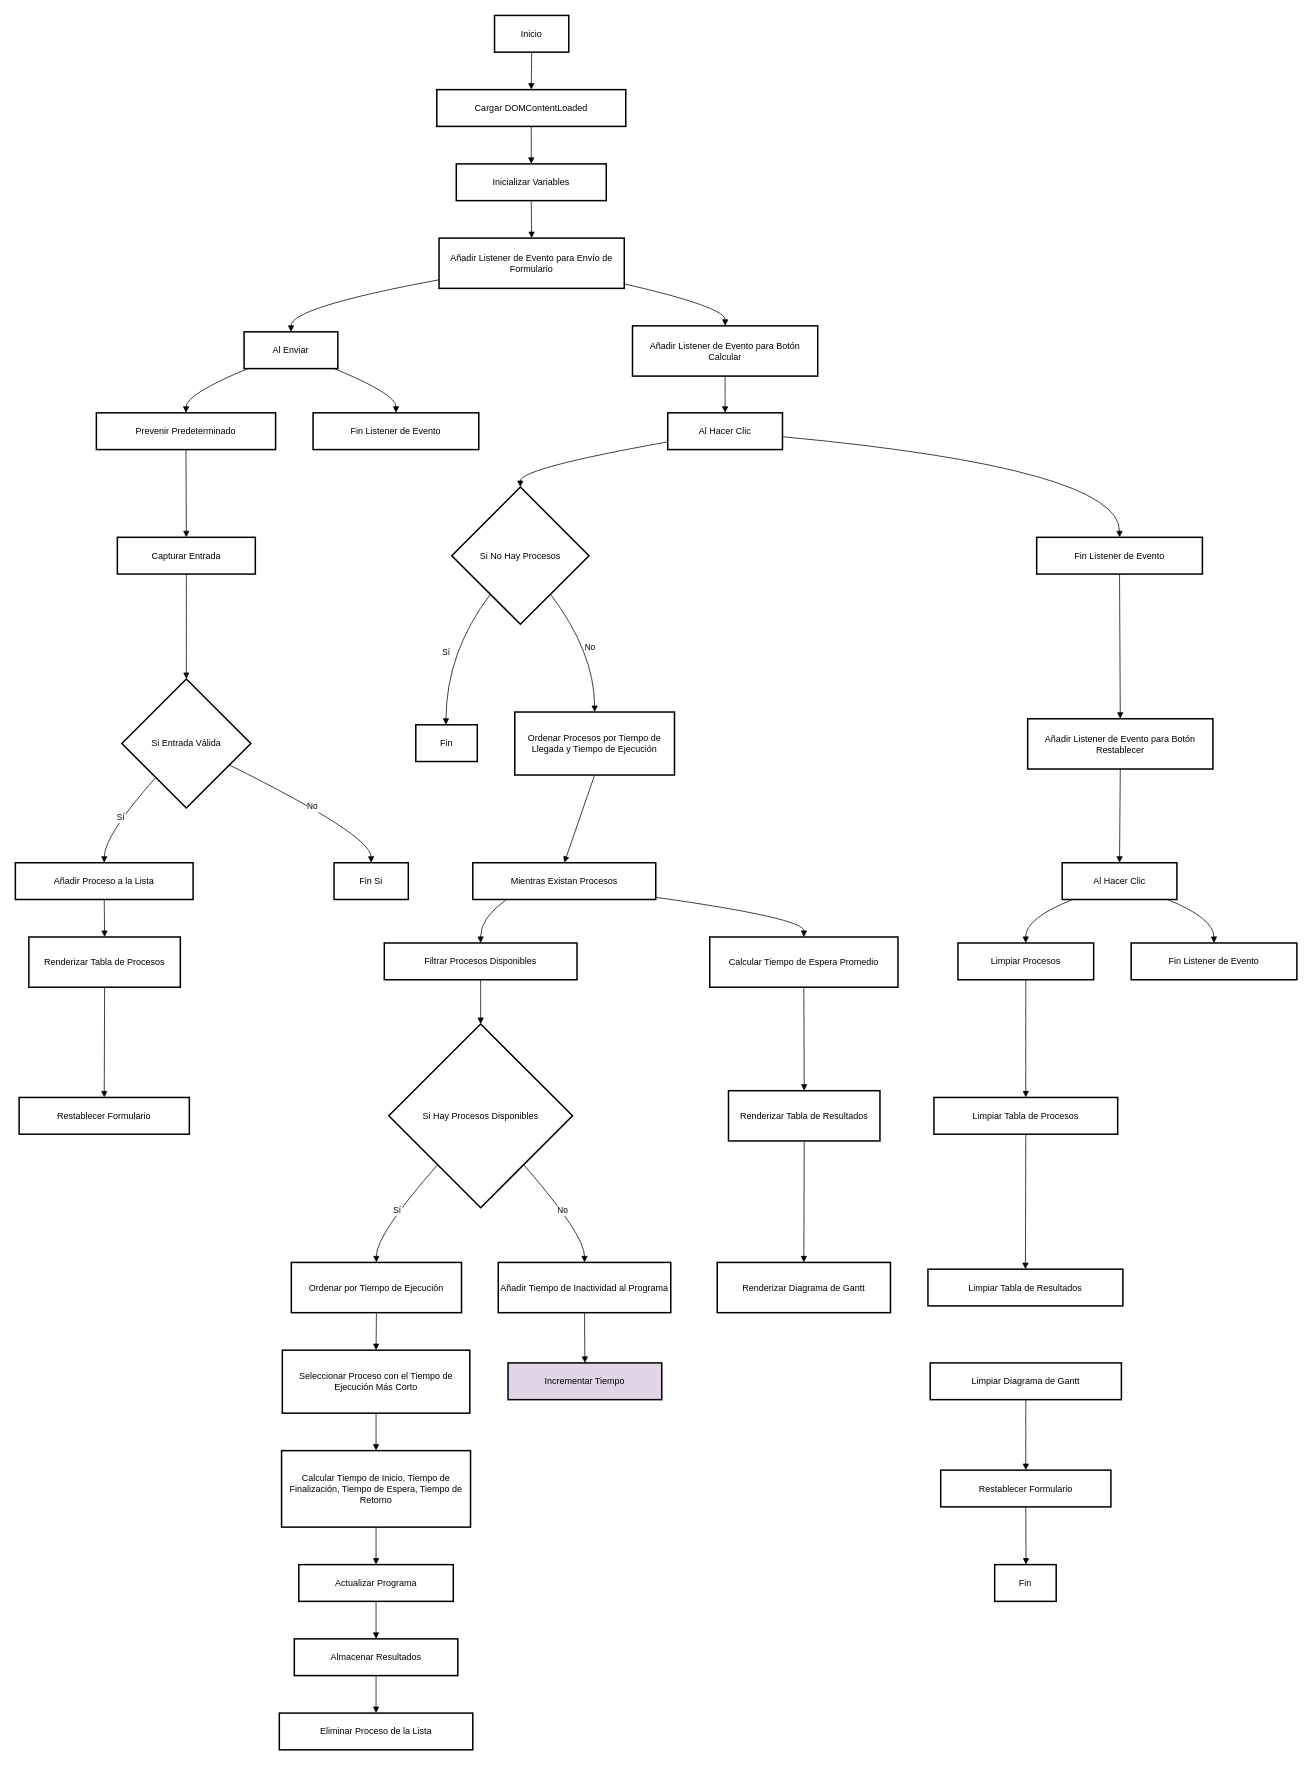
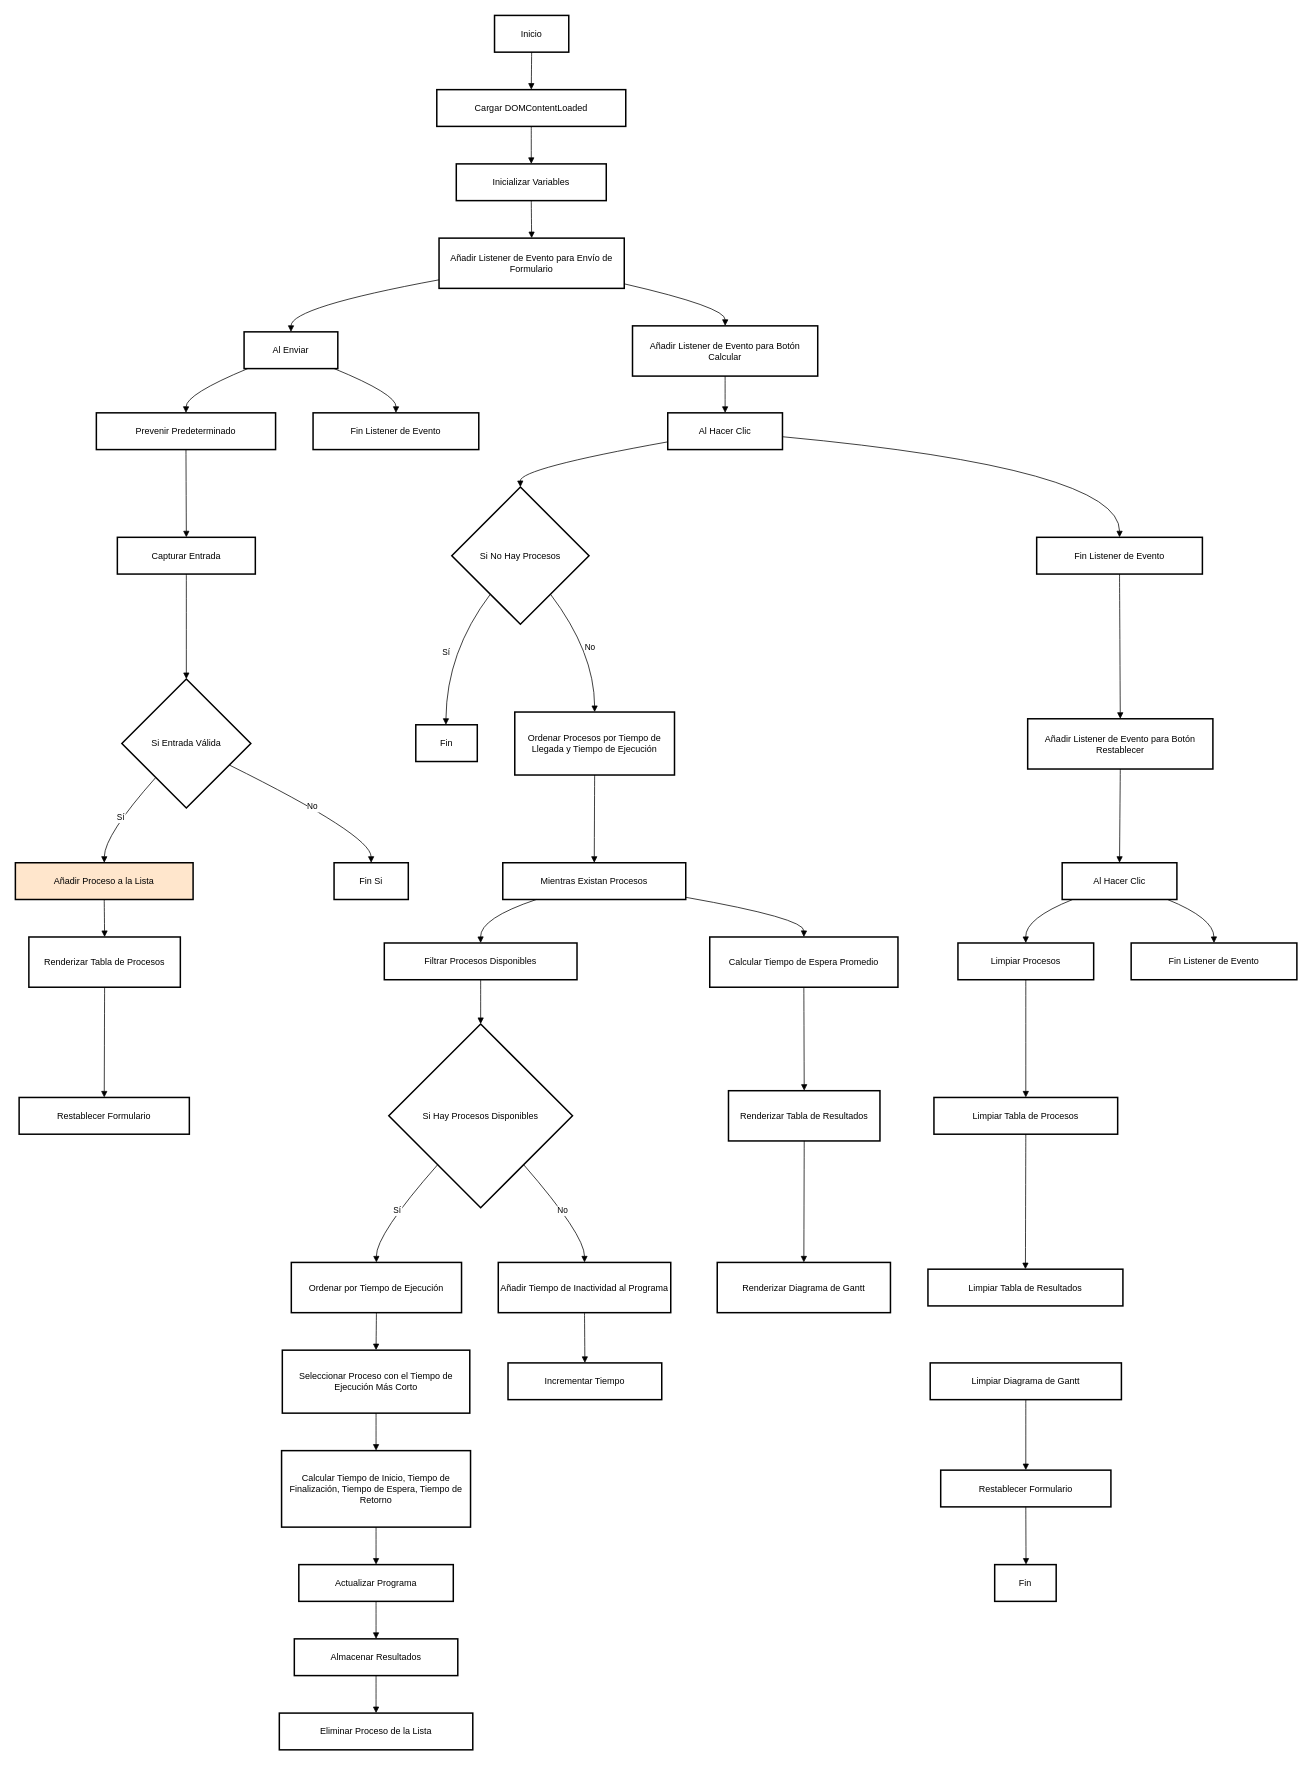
- <mxCell id="10" value="Añadir Proceso a la Lista" style="whiteSpace=wrap;strokeWidth=2;" vertex="1" parent="1"><mxGeometry x="20" y="1150" width="237" height="49" as="geometry" /></mxCell>
+ <mxCell id="10" value="Añadir Proceso a la Lista" style="whiteSpace=wrap;strokeWidth=2;fillColor=#ffe6cc;" vertex="1" parent="1"><mxGeometry x="20" y="1150" width="237" height="49" as="geometry" /></mxCell>
- <mxCell id="20" value="Mientras Existan Procesos" style="whiteSpace=wrap;strokeWidth=2;" vertex="1" parent="1"><mxGeometry x="630" y="1150" width="244" height="49" as="geometry" /></mxCell>
+ <mxCell id="20" value="Mientras Existan Procesos" style="whiteSpace=wrap;strokeWidth=2;" vertex="1" parent="1"><mxGeometry x="670" y="1150" width="244" height="49" as="geometry" /></mxCell>
- <mxCell id="30" value="Incrementar Tiempo" style="whiteSpace=wrap;strokeWidth=2;fillColor=#e1d5e7;" vertex="1" parent="1"><mxGeometry x="677" y="1817" width="205" height="49" as="geometry" /></mxCell>
+ <mxCell id="30" value="Incrementar Tiempo" style="whiteSpace=wrap;strokeWidth=2;" vertex="1" parent="1"><mxGeometry x="677" y="1817" width="205" height="49" as="geometry" /></mxCell>
